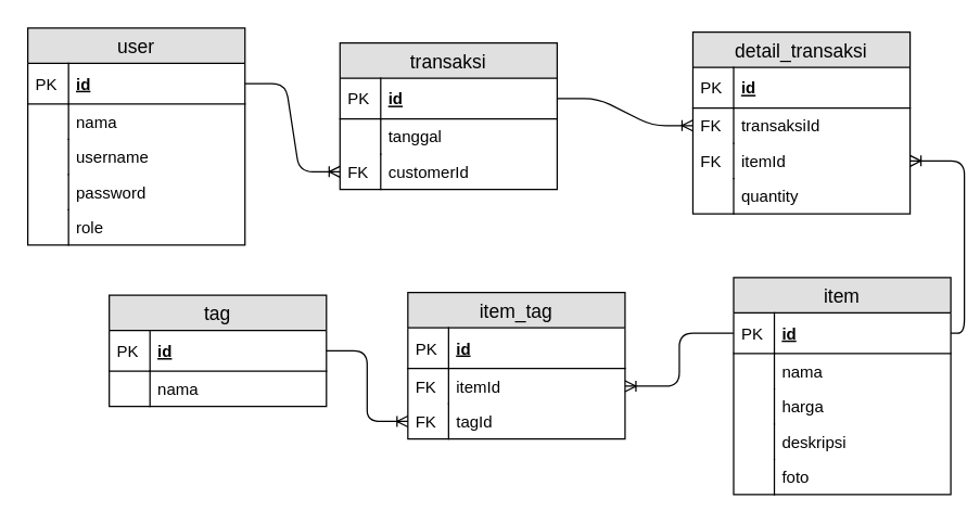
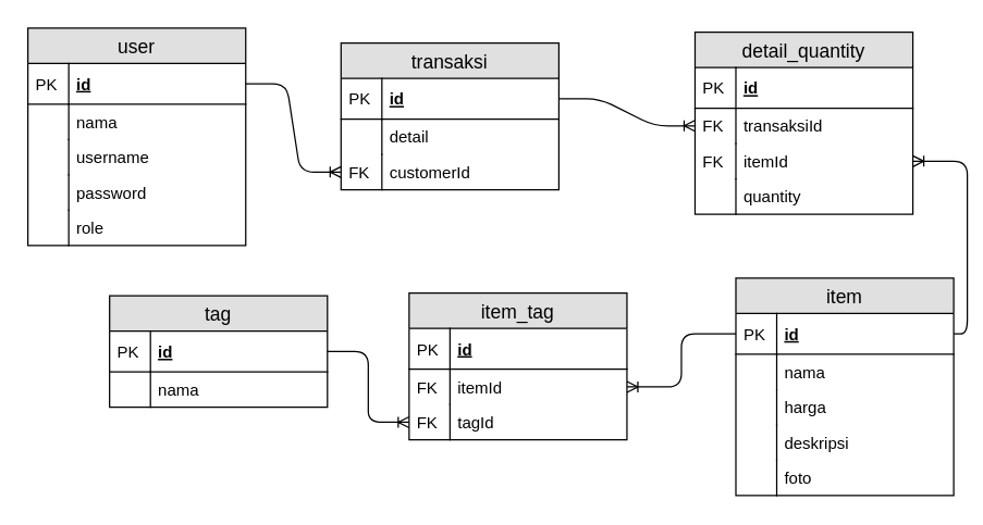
- <mxCell id="36" value="detail_transaksi" style="swimlane;fontStyle=0;childLayout=stackLayout;horizontal=1;startSize=26;fillColor=#e0e0e0;horizontalStack=0;resizeParent=1;resizeParentMax=0;resizeLast=0;collapsible=1;marginBottom=0;swimlaneFillColor=#ffffff;align=center;fontSize=14;" vertex="1" parent="1"><mxGeometry x="510" y="23" width="160" height="134" as="geometry" /></mxCell>
+ <mxCell id="36" value="detail_quantity" style="swimlane;fontStyle=0;childLayout=stackLayout;horizontal=1;startSize=26;fillColor=#e0e0e0;horizontalStack=0;resizeParent=1;resizeParentMax=0;resizeLast=0;collapsible=1;marginBottom=0;swimlaneFillColor=#ffffff;align=center;fontSize=14;" vertex="1" parent="1"><mxGeometry x="510" y="23" width="160" height="134" as="geometry" /></mxCell>
- <mxCell id="48" value="tanggal" style="shape=partialRectangle;top=0;left=0;right=0;bottom=0;align=left;verticalAlign=top;fillColor=none;spacingLeft=34;spacingRight=4;overflow=hidden;rotatable=0;points=[[0,0.5],[1,0.5]];portConstraint=eastwest;dropTarget=0;fontSize=12;" vertex="1" parent="45"><mxGeometry y="56" width="160" height="26" as="geometry" /></mxCell>
+ <mxCell id="48" value="detail" style="shape=partialRectangle;top=0;left=0;right=0;bottom=0;align=left;verticalAlign=top;fillColor=none;spacingLeft=34;spacingRight=4;overflow=hidden;rotatable=0;points=[[0,0.5],[1,0.5]];portConstraint=eastwest;dropTarget=0;fontSize=12;" vertex="1" parent="45"><mxGeometry y="56" width="160" height="26" as="geometry" /></mxCell>
